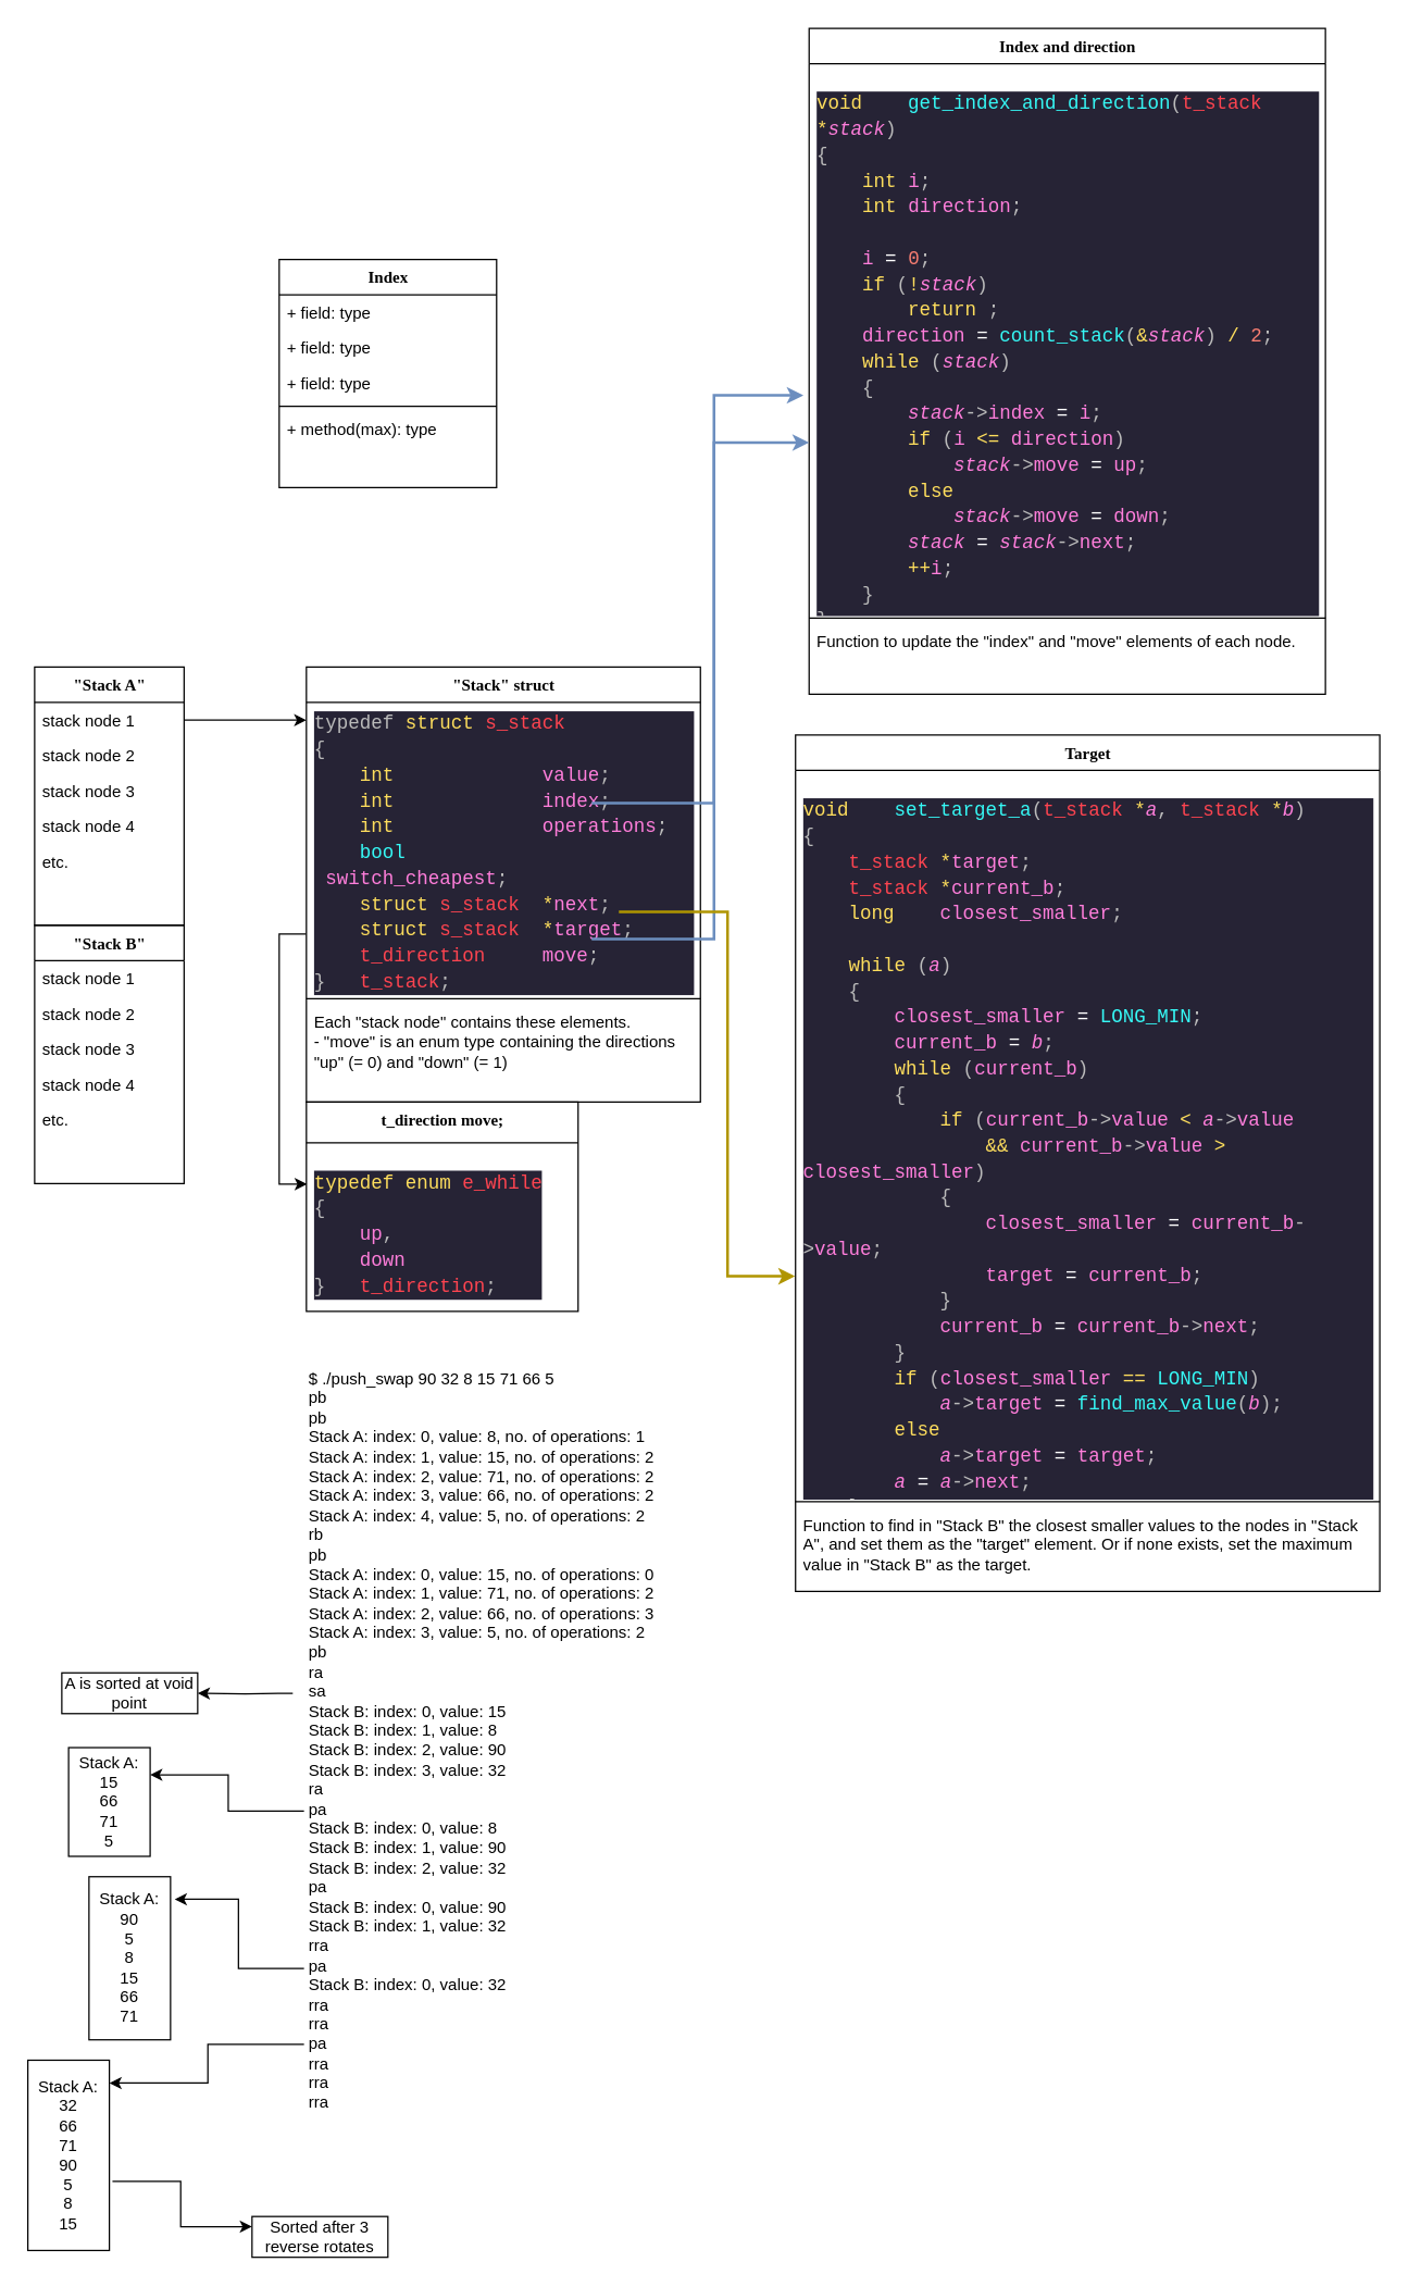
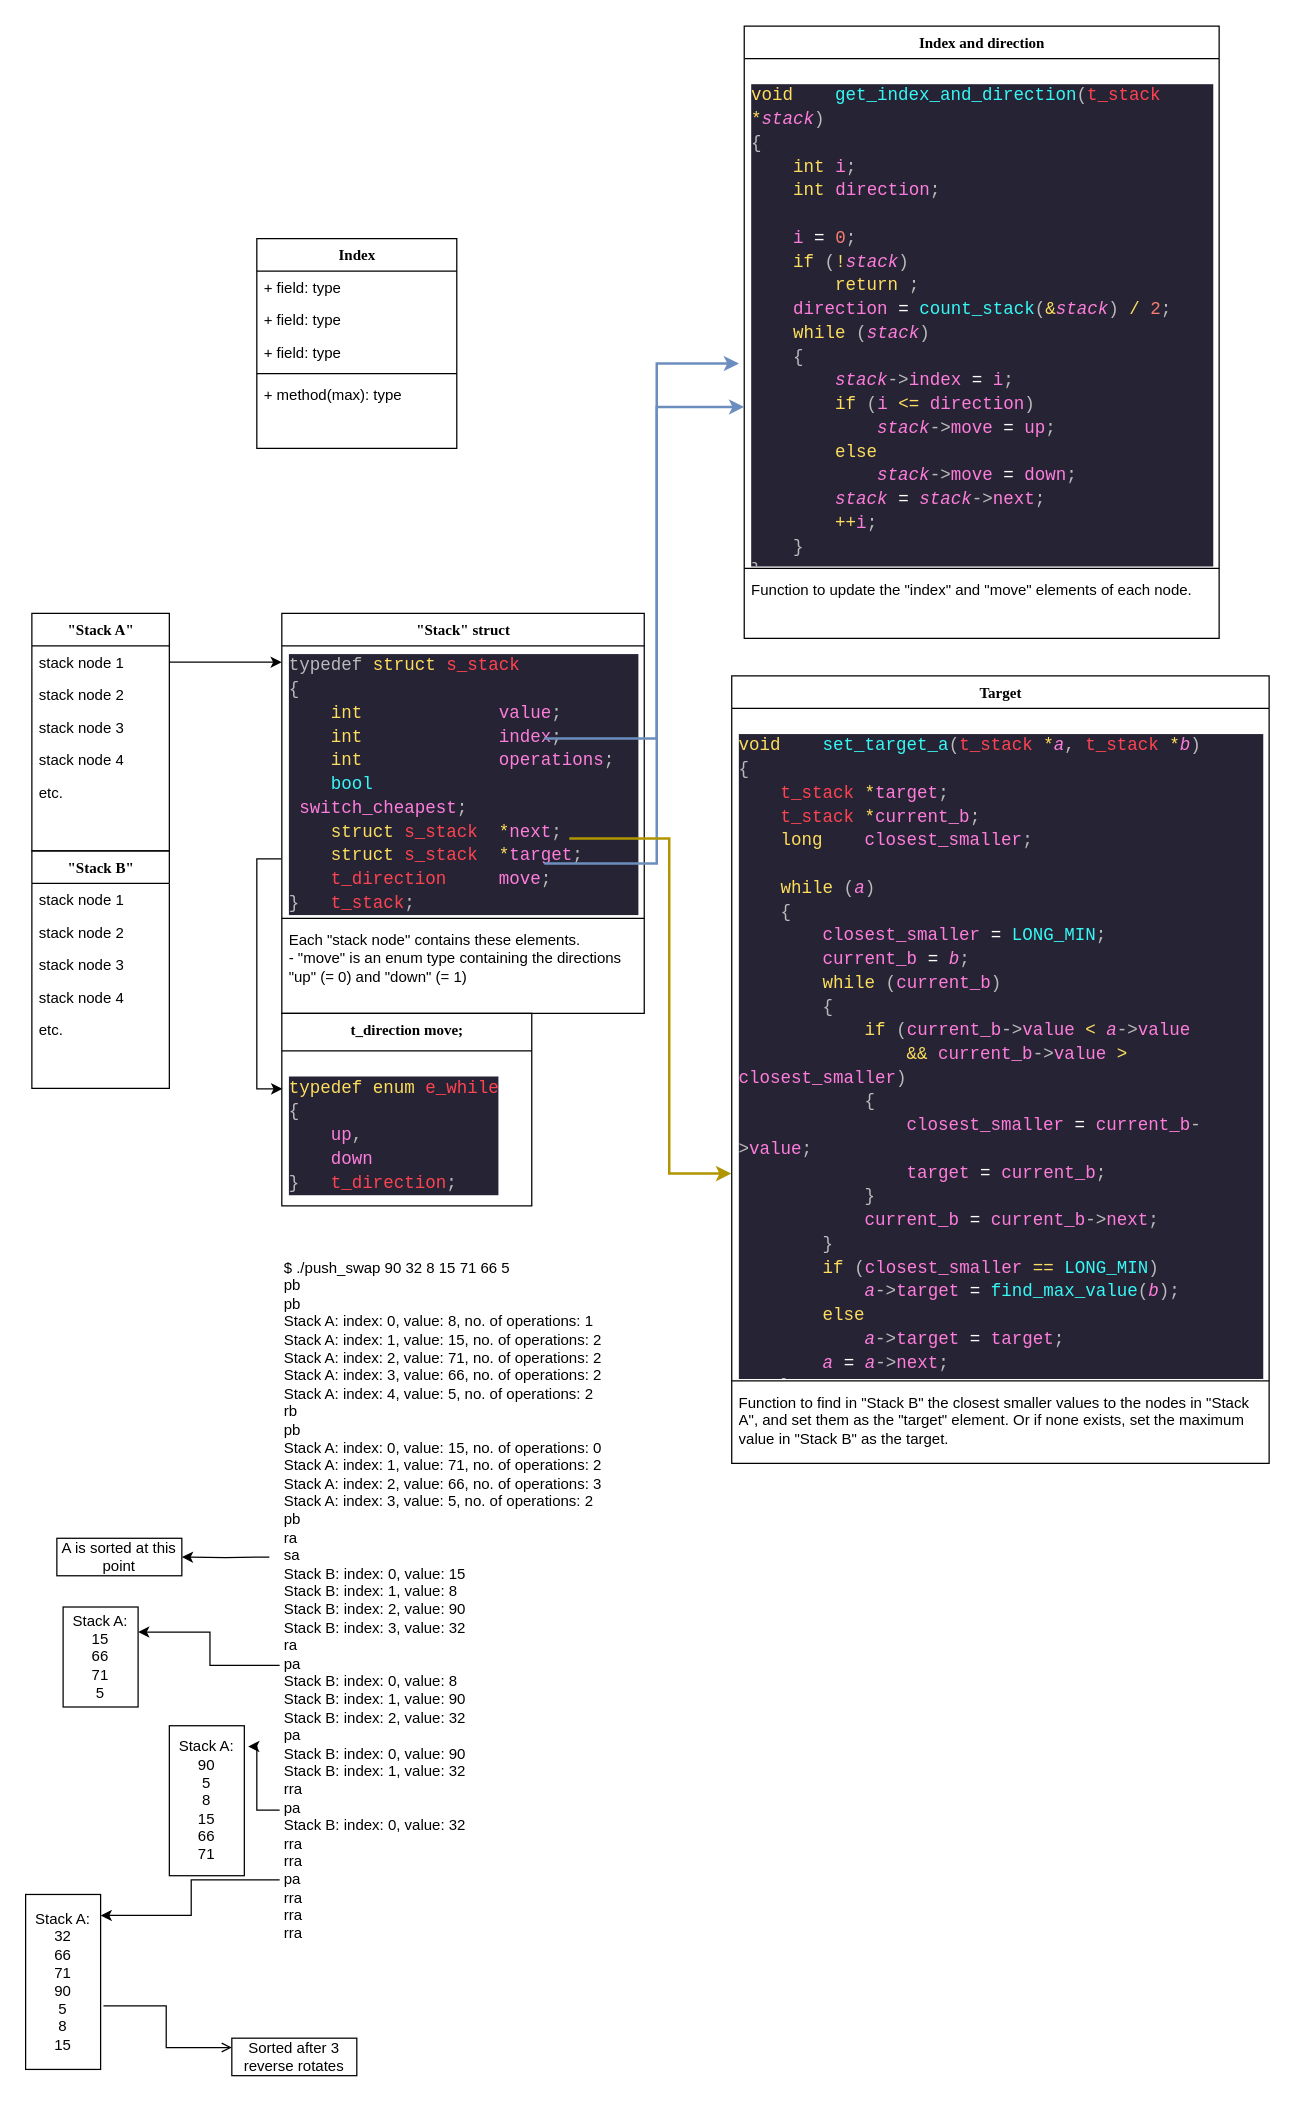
- <mxCell id="42" value="A is sorted at void point" style="text;strokeColor=default;align=center;fillColor=none;html=1;verticalAlign=middle;whiteSpace=wrap;rounded=0;" vertex="1" parent="1"><mxGeometry x="45" y="1230" width="100" height="30" as="geometry" /></mxCell>
+ <mxCell id="42" value="A is sorted at this point" style="text;strokeColor=default;align=center;fillColor=none;html=1;verticalAlign=middle;whiteSpace=wrap;rounded=0;" vertex="1" parent="1"><mxGeometry x="45" y="1230" width="100" height="30" as="geometry" /></mxCell>
- <mxCell id="44" value="Stack A:&lt;br&gt;90&lt;br&gt;5&lt;br&gt;8&lt;br&gt;15&lt;br&gt;66&lt;br&gt;71" style="text;strokeColor=default;align=center;fillColor=none;html=1;verticalAlign=middle;whiteSpace=wrap;rounded=0;perimeterSpacing=0;shadow=0;" vertex="1" parent="1"><mxGeometry x="65" y="1380" width="60" height="120" as="geometry" /></mxCell>
+ <mxCell id="44" value="Stack A:&lt;br&gt;90&lt;br&gt;5&lt;br&gt;8&lt;br&gt;15&lt;br&gt;66&lt;br&gt;71" style="text;strokeColor=default;align=center;fillColor=none;html=1;verticalAlign=middle;whiteSpace=wrap;rounded=0;perimeterSpacing=0;shadow=0;" vertex="1" parent="1"><mxGeometry x="135" y="1380" width="60" height="120" as="geometry" /></mxCell>
- <mxCell id="46" style="edgeStyle=orthogonalEdgeStyle;rounded=0;orthogonalLoop=1;jettySize=auto;html=1;entryX=0;entryY=0.25;entryDx=0;entryDy=0;exitX=1.038;exitY=0.637;exitDx=0;exitDy=0;exitPerimeter=0;" edge="1" parent="1" source="47" target="49"><mxGeometry relative="1" as="geometry" /></mxCell>
+ <mxCell id="46" style="edgeStyle=orthogonalEdgeStyle;rounded=0;orthogonalLoop=1;jettySize=auto;html=1;entryX=0;entryY=0.25;entryDx=0;entryDy=0;exitX=1.038;exitY=0.637;exitDx=0;exitDy=0;exitPerimeter=0;endArrow=open;" edge="1" parent="1" source="47" target="49"><mxGeometry relative="1" as="geometry" /></mxCell>
